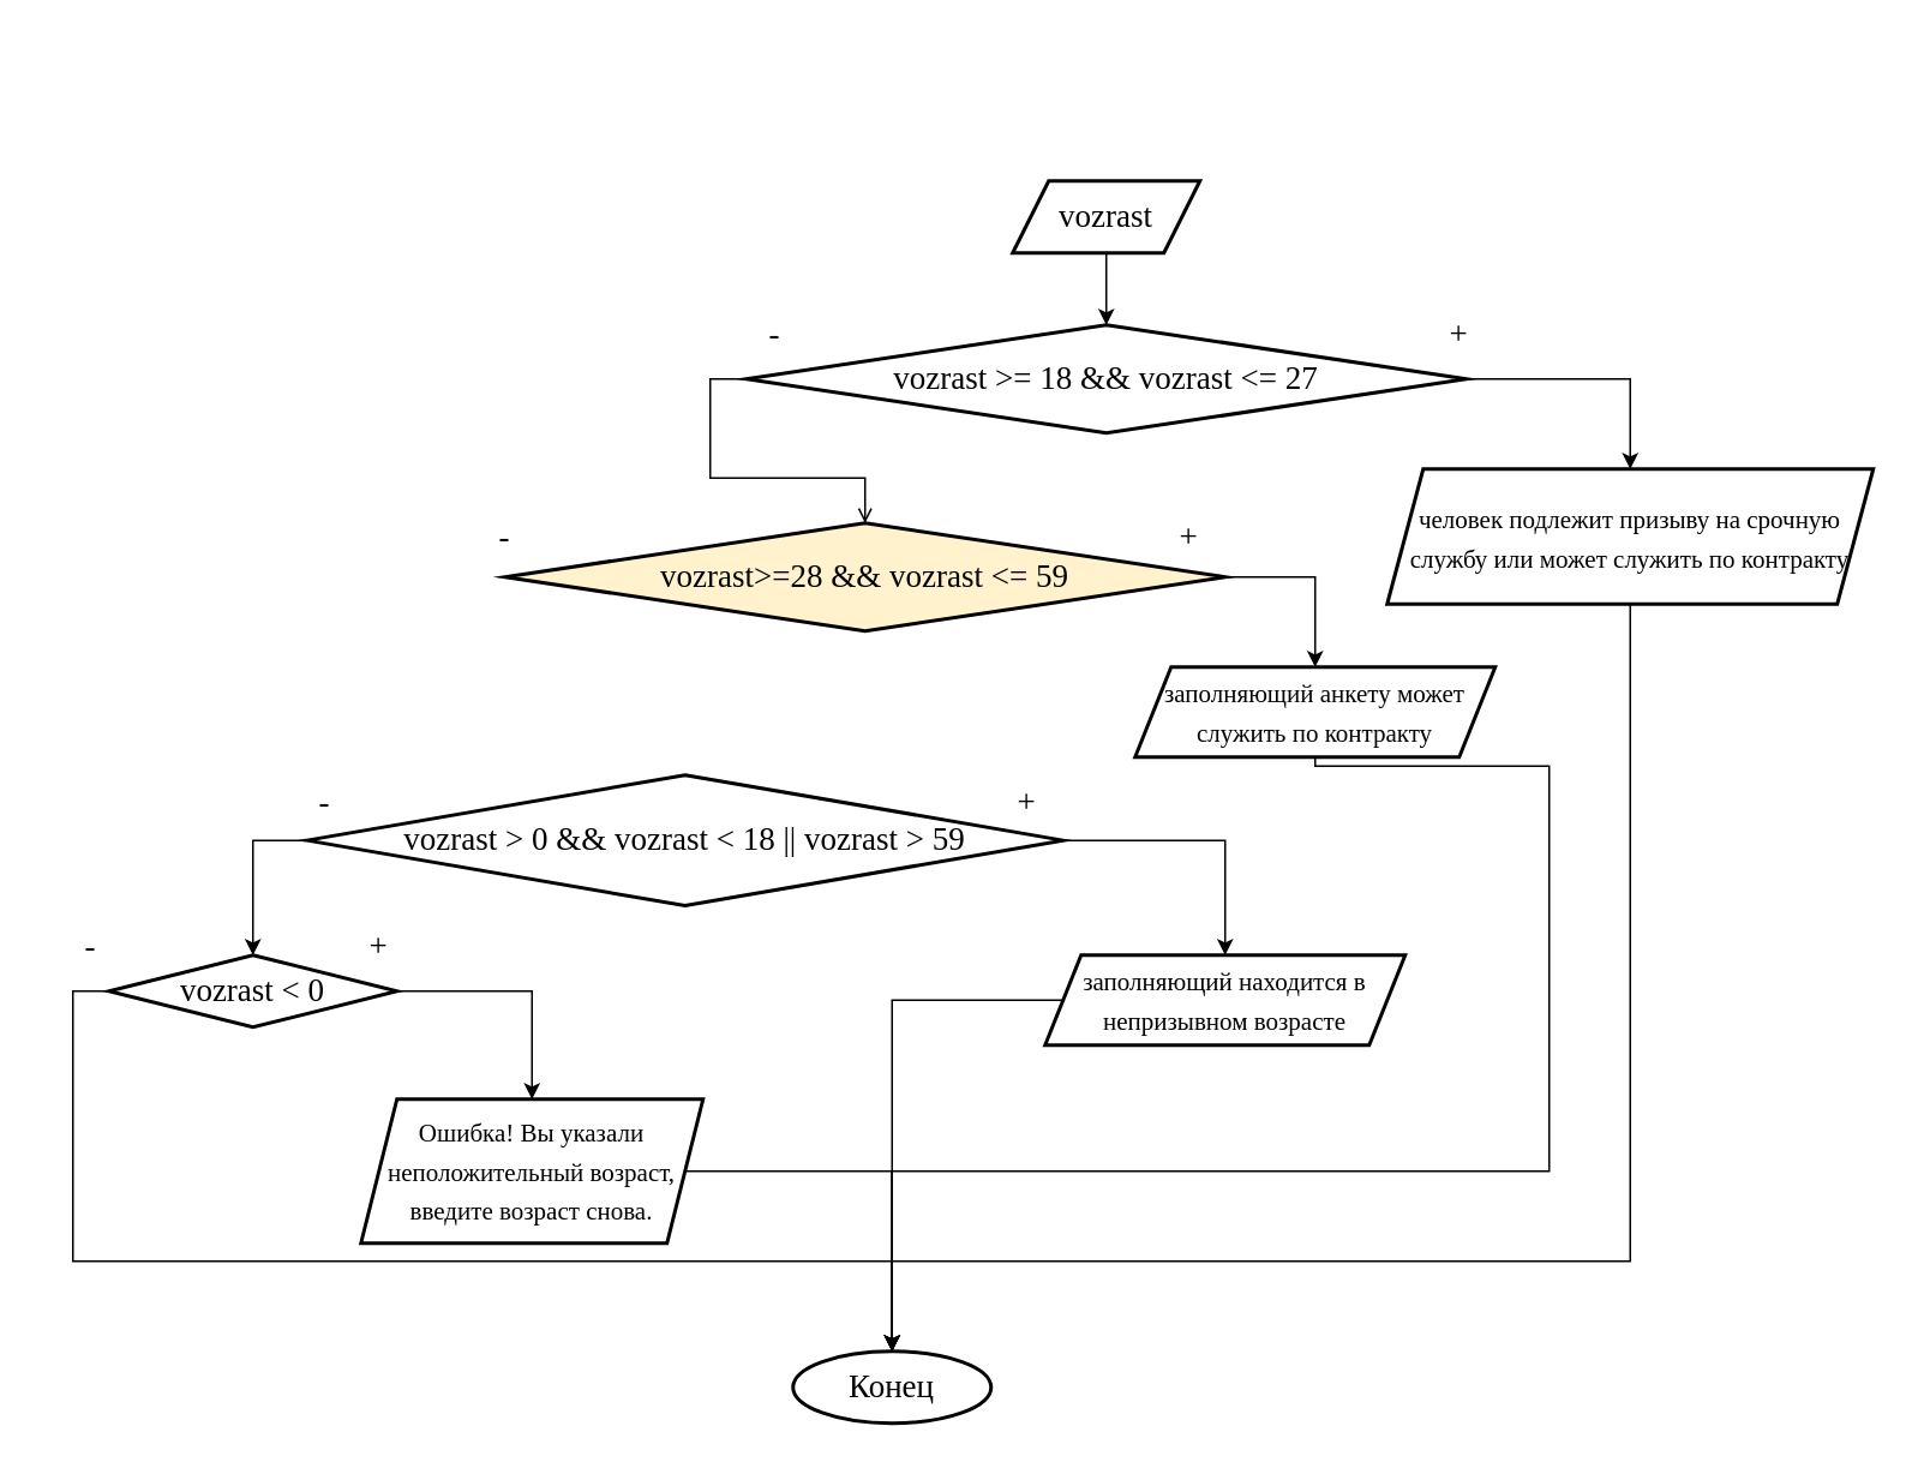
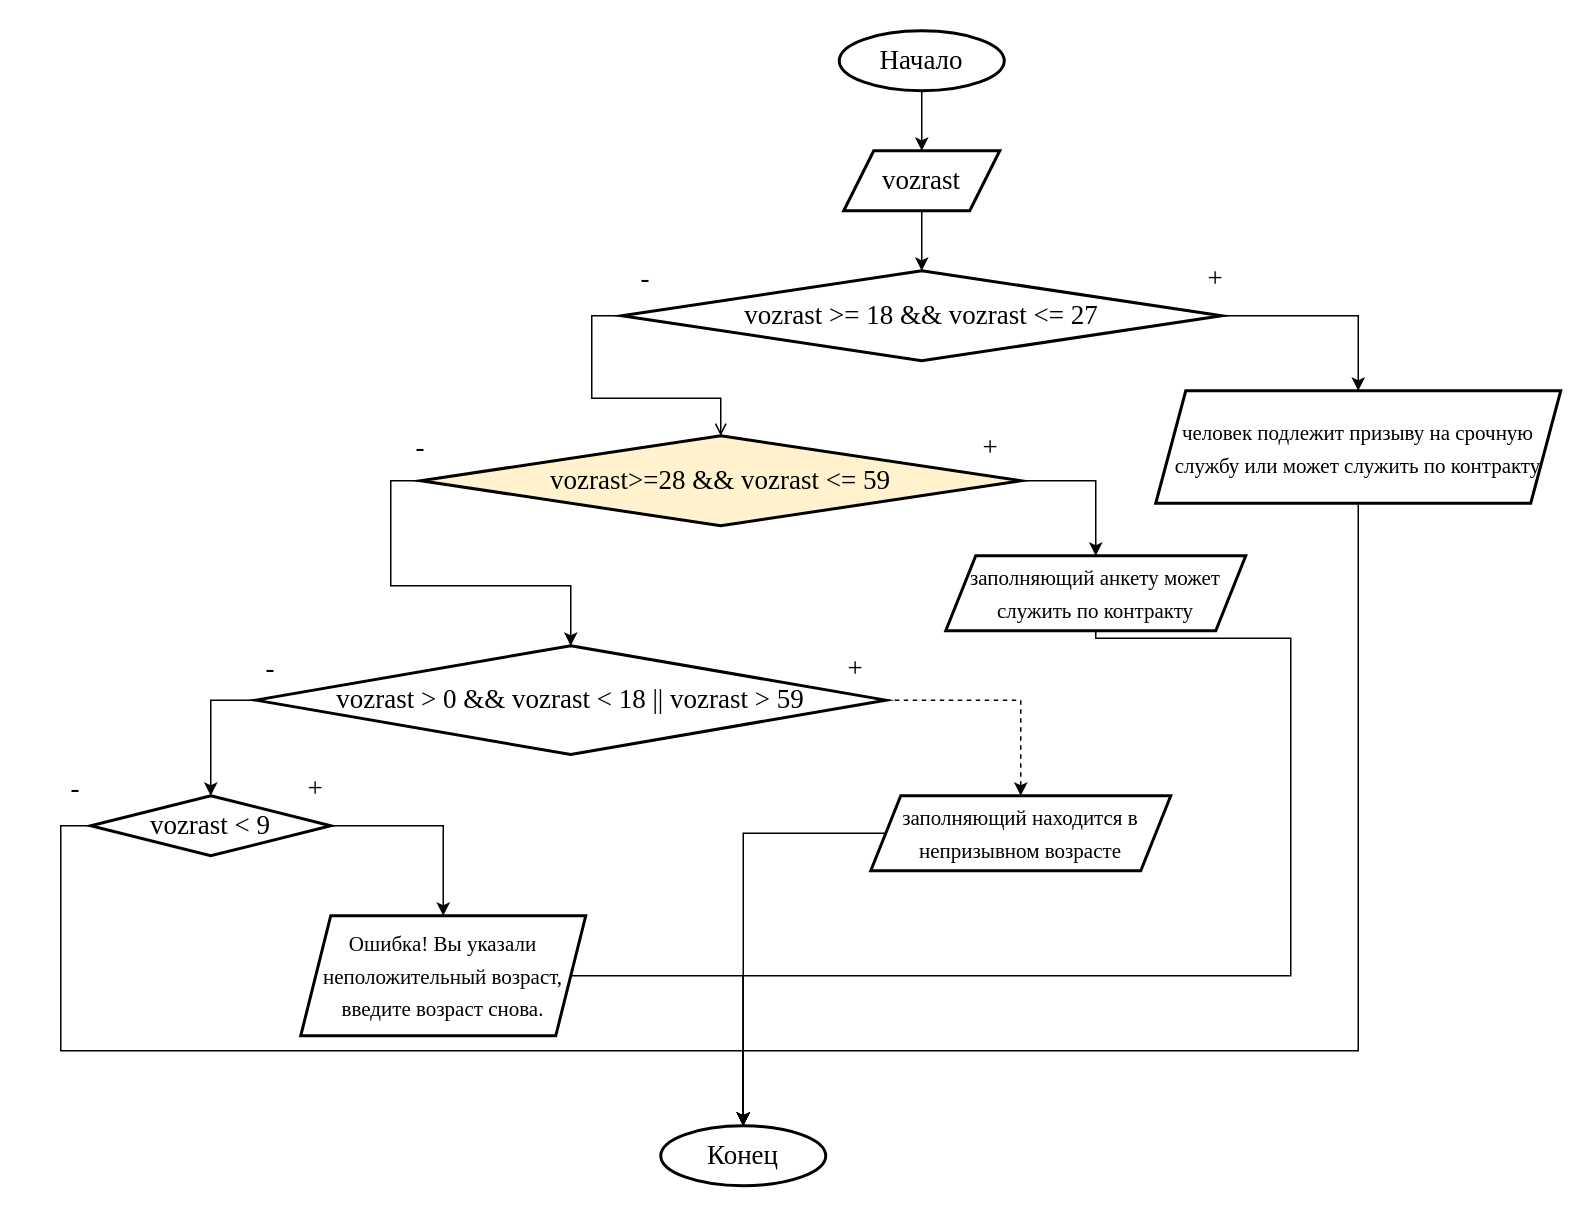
+ <mxCell id="3" value="&lt;font face=&quot;Times New Roman&quot; style=&quot;font-size: 18px;&quot;&gt;Начало&lt;/font&gt;" style="strokeWidth=2;html=1;shape=mxgraph.flowchart.start_1;whiteSpace=wrap;" vertex="1" parent="1"><mxGeometry x="559" y="20" width="110" height="40" as="geometry" /></mxCell>
+ <mxCell id="2" value="" style="edgeStyle=orthogonalEdgeStyle;rounded=0;orthogonalLoop=1;jettySize=auto;html=1;entryX=0.5;entryY=0;entryDx=0;entryDy=0;" edge="1" parent="1" source="3" target="6"><mxGeometry relative="1" as="geometry"><mxPoint x="614" y="90" as="targetPoint" /></mxGeometry></mxCell>
+ <mxCell id="14" value="" style="edgeStyle=orthogonalEdgeStyle;rounded=0;orthogonalLoop=1;jettySize=auto;html=1;exitX=0;exitY=0.5;exitDx=0;exitDy=0;" edge="1" parent="1" source="15" target="21"><mxGeometry relative="1" as="geometry" /></mxCell>
- <mxCell id="19" style="edgeStyle=orthogonalEdgeStyle;rounded=0;orthogonalLoop=1;jettySize=auto;html=1;entryX=0.5;entryY=0;entryDx=0;entryDy=0;exitX=1;exitY=0.5;exitDx=0;exitDy=0;" edge="1" parent="1" source="21" target="24"><mxGeometry relative="1" as="geometry" /></mxCell>
+ <mxCell id="19" style="edgeStyle=orthogonalEdgeStyle;rounded=0;orthogonalLoop=1;jettySize=auto;html=1;entryX=0.5;entryY=0;entryDx=0;entryDy=0;exitX=1;exitY=0.5;exitDx=0;exitDy=0;dashed=1;" edge="1" parent="1" source="21" target="24"><mxGeometry relative="1" as="geometry" /></mxCell>
- <mxCell id="26" value="vozrast &amp;lt; 0" style="rhombus;whiteSpace=wrap;html=1;fontSize=18;fontFamily=Times New Roman;strokeWidth=2;" vertex="1" parent="1"><mxGeometry x="60" y="530" width="160" height="40" as="geometry" /></mxCell>
+ <mxCell id="26" value="vozrast &amp;lt; 9" style="rhombus;whiteSpace=wrap;html=1;fontSize=18;fontFamily=Times New Roman;strokeWidth=2;" vertex="1" parent="1"><mxGeometry x="60" y="530" width="160" height="40" as="geometry" /></mxCell>
